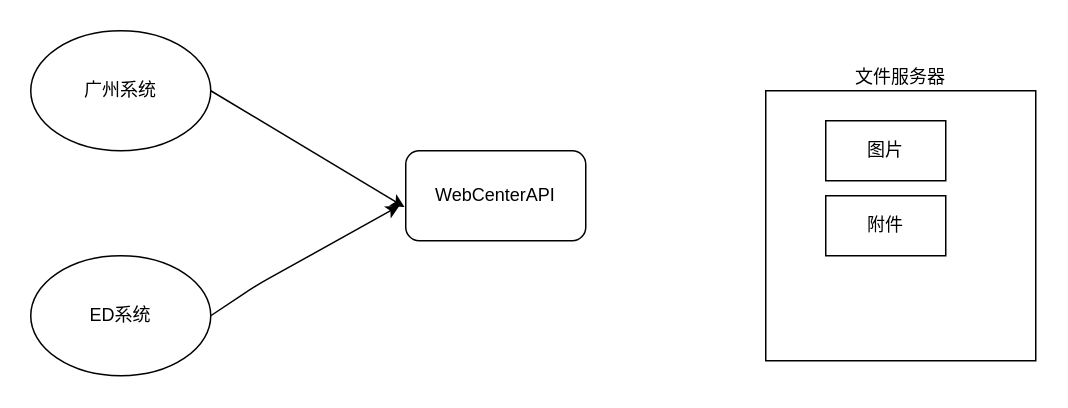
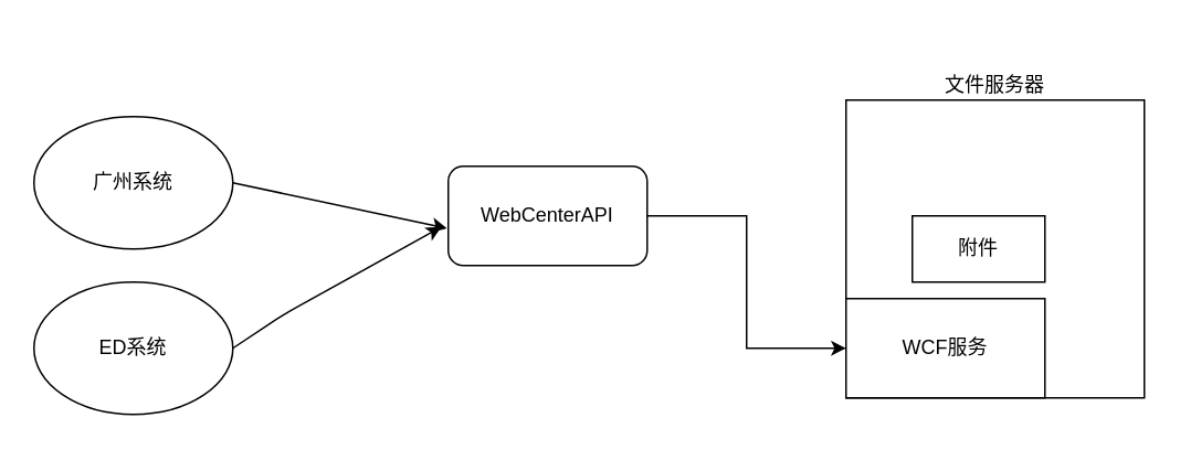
- <mxCell id="2" value="广州系统" style="ellipse;whiteSpace=wrap;html=1;" vertex="1" parent="1"><mxGeometry x="20" y="20" width="120" height="80" as="geometry" /></mxCell>
+ <mxCell id="2" value="广州系统" style="ellipse;whiteSpace=wrap;html=1;" vertex="1" parent="1"><mxGeometry x="20" y="70" width="120" height="80" as="geometry" /></mxCell>
- <mxCell id="10" value="图片" style="rounded=0;whiteSpace=wrap;html=1;" vertex="1" parent="1"><mxGeometry x="550" y="80" width="80" height="40" as="geometry" /></mxCell>
+ <mxCell id="4" style="edgeStyle=orthogonalEdgeStyle;rounded=0;orthogonalLoop=1;jettySize=auto;html=1;entryX=0;entryY=0.5;entryDx=0;entryDy=0;" edge="1" parent="1" source="5" target="7"><mxGeometry relative="1" as="geometry" /></mxCell>
+ <mxCell id="7" value="WCF服务" style="rounded=0;whiteSpace=wrap;html=1;" vertex="1" parent="1"><mxGeometry x="510" y="180" width="120" height="60" as="geometry" /></mxCell>
